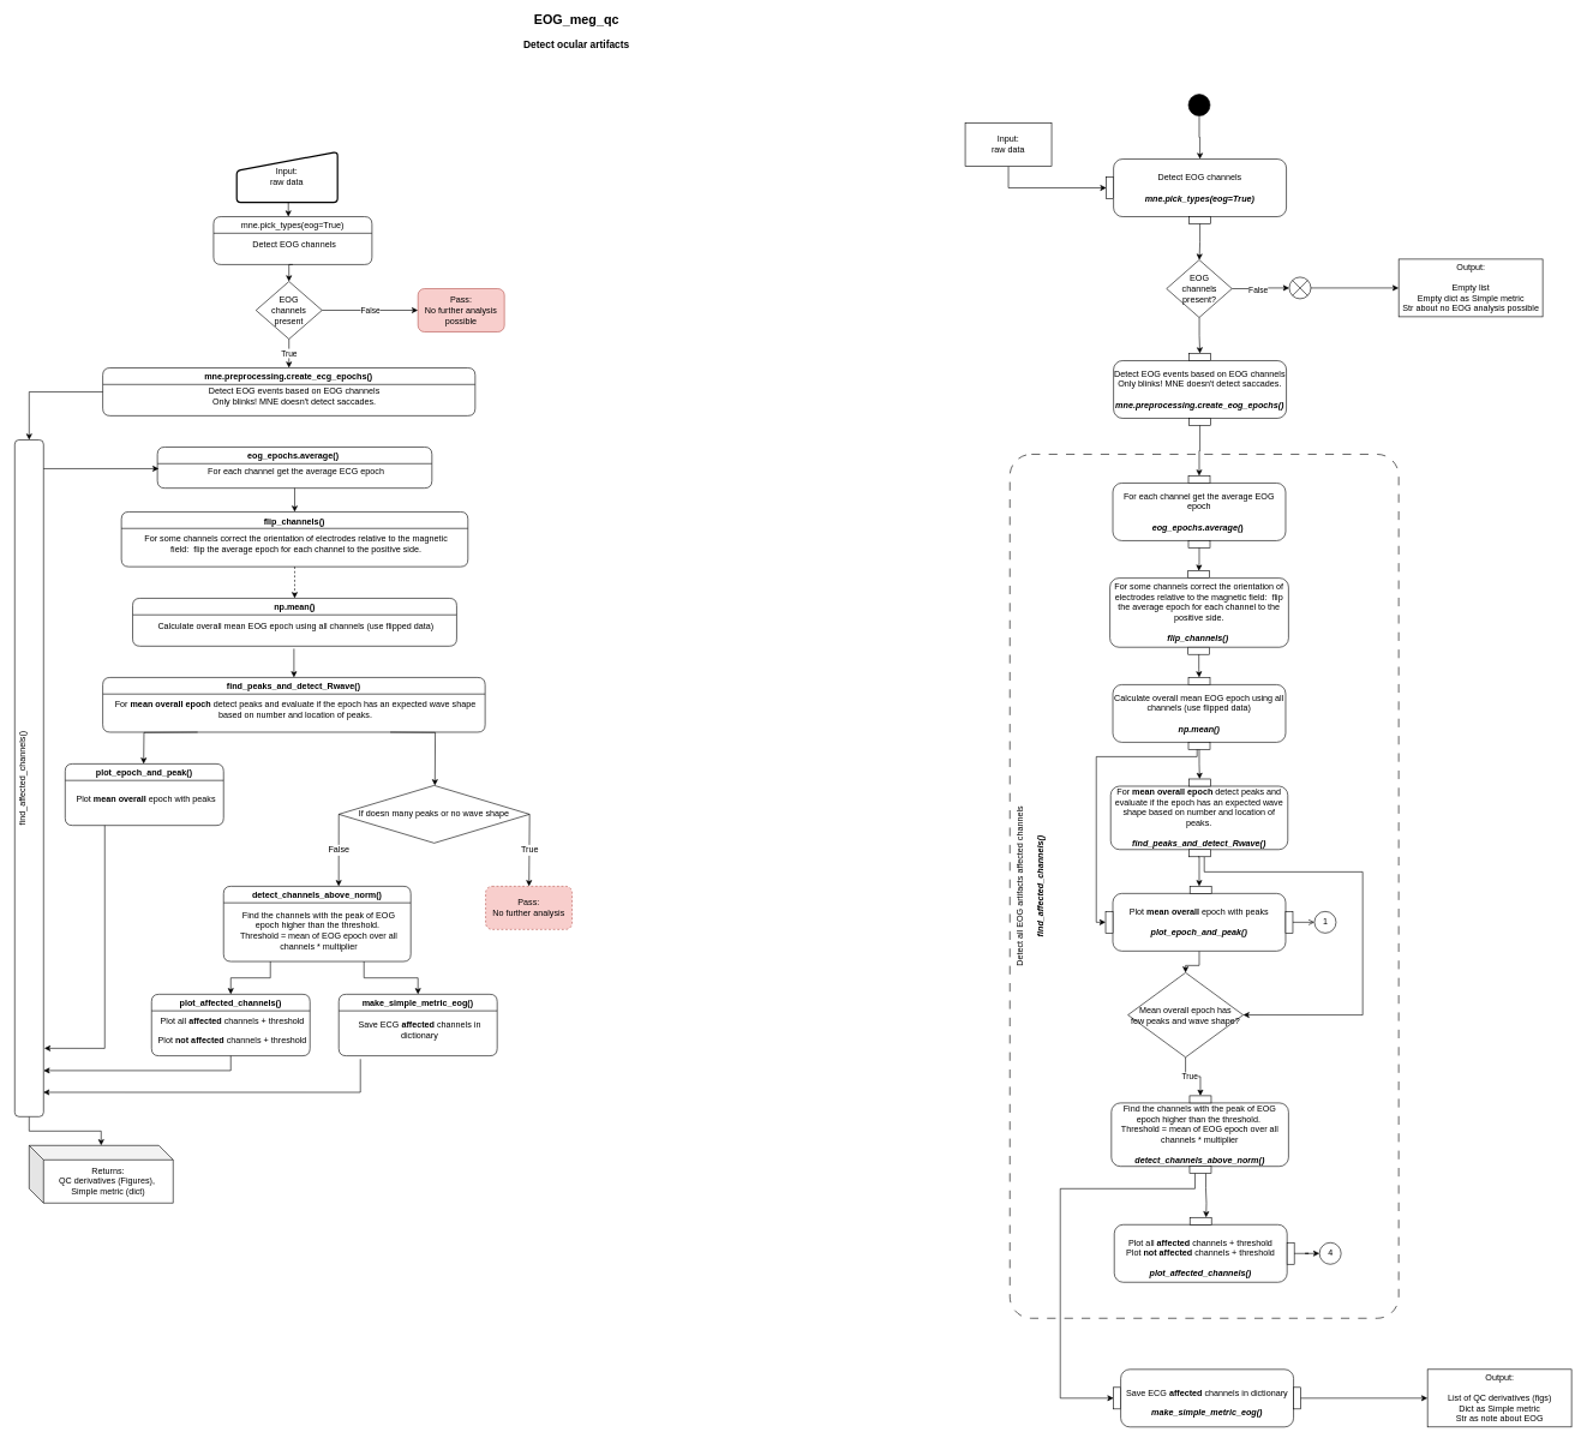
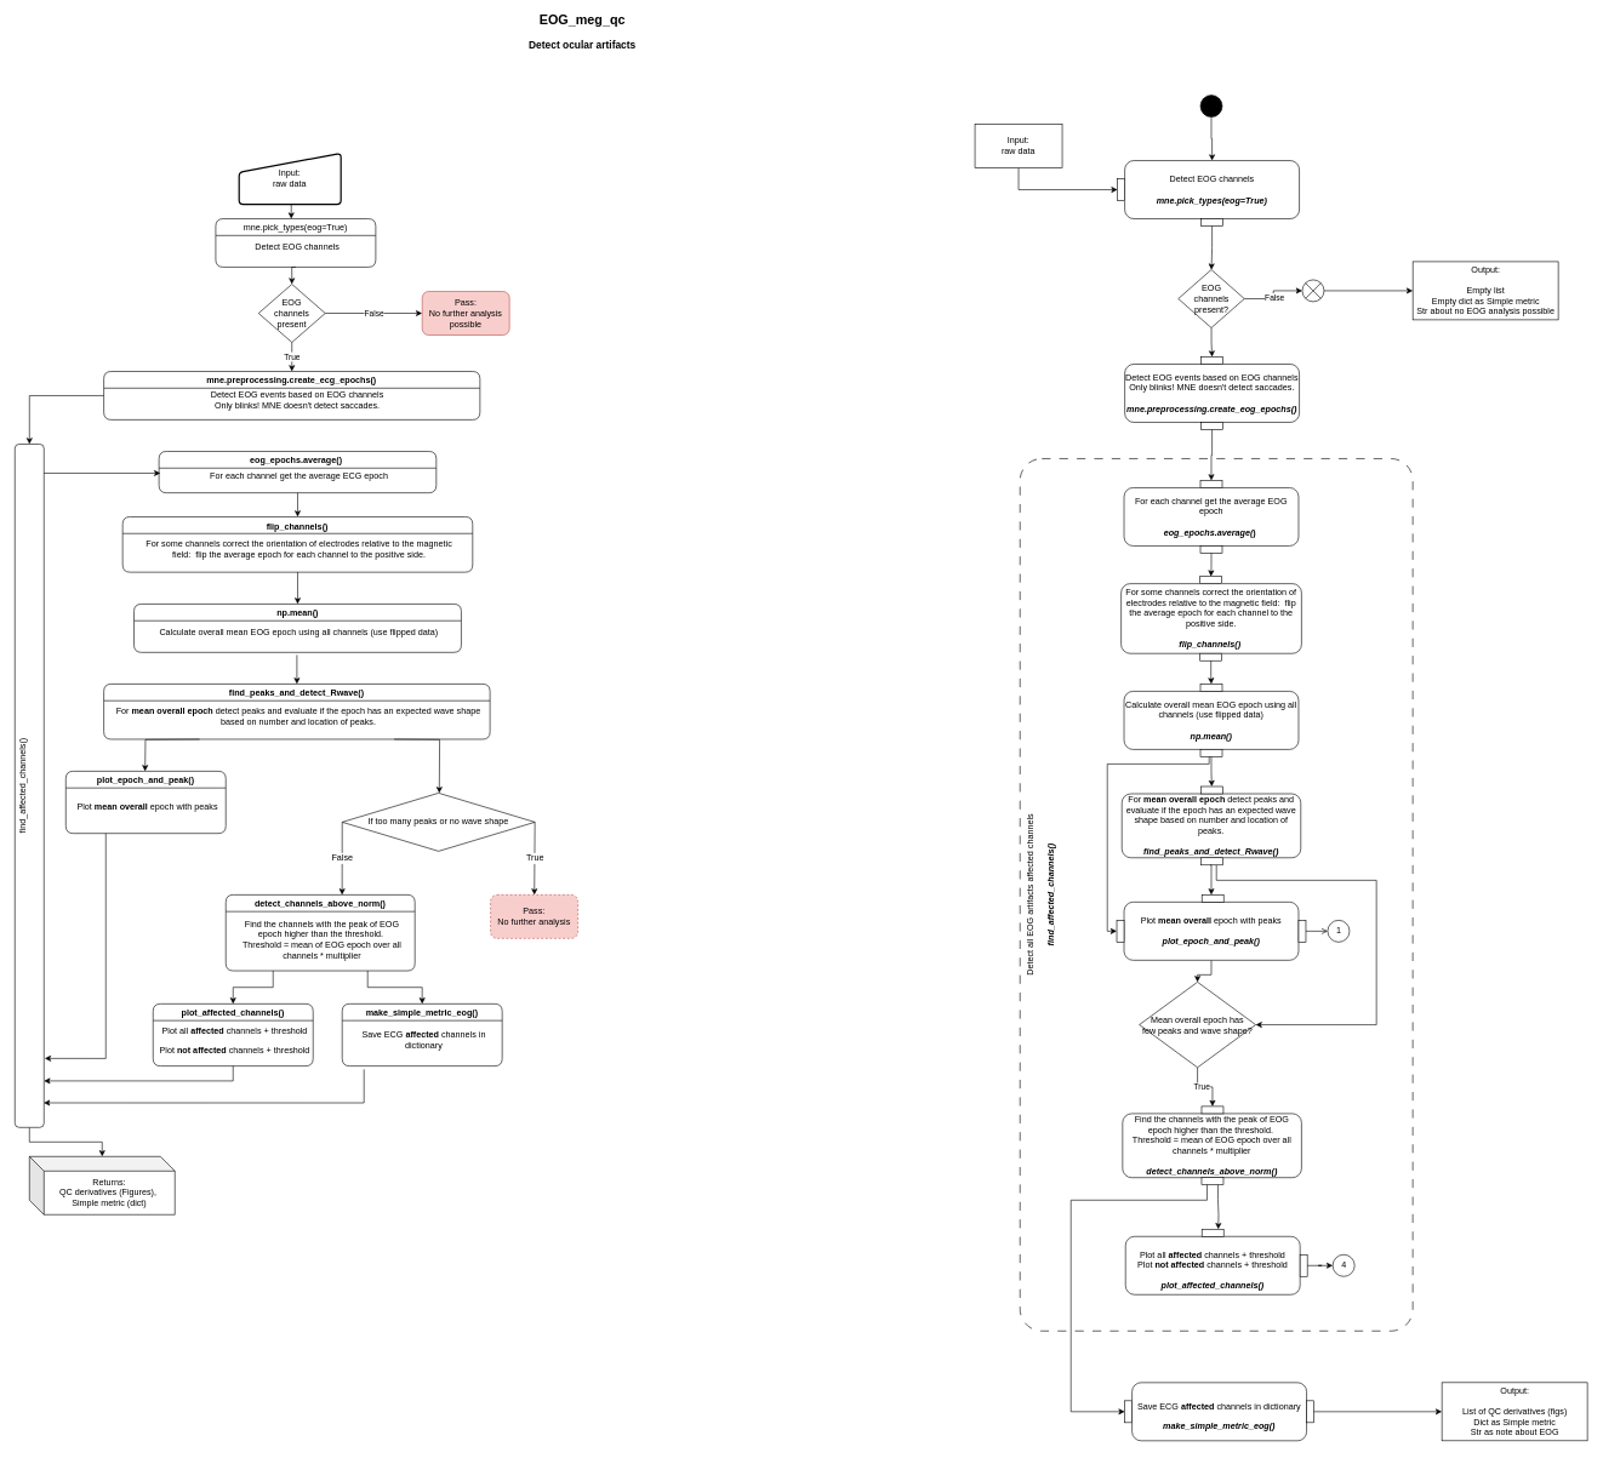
- <mxCell id="74" value="EOG &lt;br&gt;channels present?" style="rhombus;whiteSpace=wrap;html=1;fontFamily=Helvetica;fontColor=#000000;" parent="1" vertex="1"><mxGeometry x="1619.56" y="360" width="90.87" height="80" as="geometry" /></mxCell>
+ <mxCell id="74" value="EOG &lt;br&gt;channels present?" style="rhombus;whiteSpace=wrap;html=1;fontFamily=Helvetica;fontColor=#000000;" parent="1" vertex="1"><mxGeometry x="1619.56" y="370" width="90.87" height="80" as="geometry" /></mxCell>
- <mxCell id="38" style="edgeStyle=orthogonalEdgeStyle;rounded=0;orthogonalLoop=1;jettySize=auto;html=1;exitX=0.5;exitY=1;exitDx=0;exitDy=0;entryX=0.5;entryY=0;entryDx=0;entryDy=0;fontSize=12;dashed=1;" parent="1" source="15" target="18" edge="1"><mxGeometry relative="1" as="geometry" /></mxCell>
+ <mxCell id="38" style="edgeStyle=orthogonalEdgeStyle;rounded=0;orthogonalLoop=1;jettySize=auto;html=1;exitX=0.5;exitY=1;exitDx=0;exitDy=0;entryX=0.5;entryY=0;entryDx=0;entryDy=0;fontSize=12;" parent="1" source="15" target="18" edge="1"><mxGeometry relative="1" as="geometry" /></mxCell>
- <mxCell id="28" value="If doesn many peaks or no wave shape" style="rhombus;whiteSpace=wrap;html=1;fontSize=12;" parent="1" vertex="1"><mxGeometry x="470" y="1090" width="265" height="80" as="geometry" /></mxCell>
+ <mxCell id="28" value="If too many peaks or no wave shape" style="rhombus;whiteSpace=wrap;html=1;fontSize=12;" parent="1" vertex="1"><mxGeometry x="470" y="1090" width="265" height="80" as="geometry" /></mxCell>
